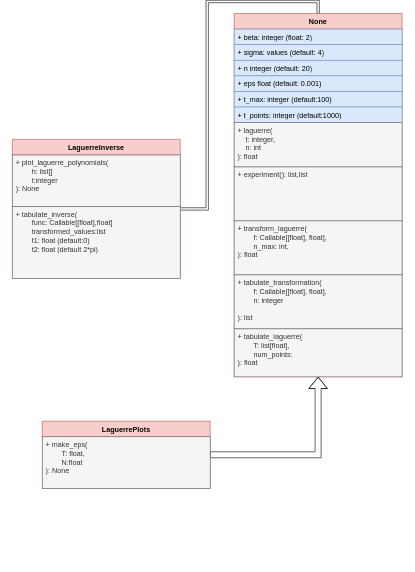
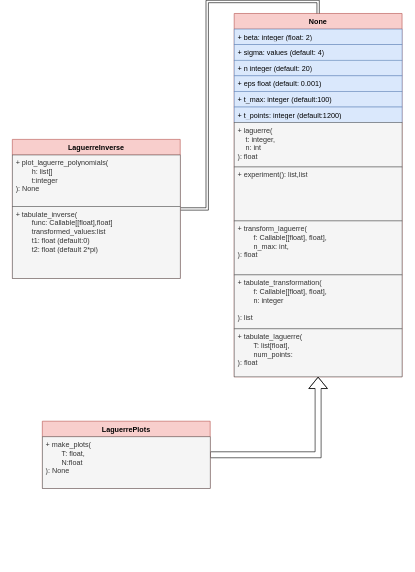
- <mxCell id="9" value="+ t_points: integer (default:1000)" style="text;strokeColor=#6c8ebf;fillColor=#dae8fc;align=left;verticalAlign=top;spacingLeft=4;spacingRight=4;overflow=hidden;rotatable=0;points=[[0,0.5],[1,0.5]];portConstraint=eastwest;whiteSpace=wrap;html=1;" parent="3" vertex="1"><mxGeometry y="156" width="280" height="26" as="geometry" /></mxCell>
+ <mxCell id="9" value="+ t_points: integer (default:1200)" style="text;strokeColor=#6c8ebf;fillColor=#dae8fc;align=left;verticalAlign=top;spacingLeft=4;spacingRight=4;overflow=hidden;rotatable=0;points=[[0,0.5],[1,0.5]];portConstraint=eastwest;whiteSpace=wrap;html=1;" parent="3" vertex="1"><mxGeometry y="156" width="280" height="26" as="geometry" /></mxCell>
- <mxCell id="17" value="+ make_eps&lt;span style=&quot;background-color: initial;&quot;&gt;(&lt;/span&gt;&lt;br&gt;&lt;span style=&quot;background-color: initial;&quot;&gt;&lt;/span&gt;&lt;span style=&quot;background-color: initial;&quot;&gt;&lt;span style=&quot;&quot;&gt;&lt;span style=&quot;white-space: pre;&quot;&gt;&amp;nbsp;&amp;nbsp;&amp;nbsp;&lt;span style=&quot;white-space: pre;&quot;&gt;&#09;&lt;/span&gt;T&lt;/span&gt;&lt;/span&gt;: float,&lt;/span&gt;&lt;span style=&quot;background-color: initial;&quot;&gt;&lt;div&gt;&amp;nbsp; &amp;nbsp; &amp;nbsp; &amp;nbsp; N:float&lt;/div&gt;): None&lt;/span&gt;" style="text;strokeColor=#666666;fillColor=#f5f5f5;align=left;verticalAlign=top;spacingLeft=4;spacingRight=4;overflow=hidden;rotatable=0;points=[[0,0.5],[1,0.5]];portConstraint=eastwest;whiteSpace=wrap;html=1;fontColor=#333333;" parent="16" vertex="1"><mxGeometry y="26" width="280" height="86" as="geometry" /></mxCell>
+ <mxCell id="17" value="+ make_plots&lt;span style=&quot;background-color: initial;&quot;&gt;(&lt;/span&gt;&lt;br&gt;&lt;span style=&quot;background-color: initial;&quot;&gt;&lt;/span&gt;&lt;span style=&quot;background-color: initial;&quot;&gt;&lt;span style=&quot;&quot;&gt;&lt;span style=&quot;white-space: pre;&quot;&gt;&amp;nbsp;&amp;nbsp;&amp;nbsp;&lt;span style=&quot;white-space: pre;&quot;&gt;&#09;&lt;/span&gt;T&lt;/span&gt;&lt;/span&gt;: float,&lt;/span&gt;&lt;span style=&quot;background-color: initial;&quot;&gt;&lt;div&gt;&amp;nbsp; &amp;nbsp; &amp;nbsp; &amp;nbsp; N:float&lt;/div&gt;): None&lt;/span&gt;" style="text;strokeColor=#666666;fillColor=#f5f5f5;align=left;verticalAlign=top;spacingLeft=4;spacingRight=4;overflow=hidden;rotatable=0;points=[[0,0.5],[1,0.5]];portConstraint=eastwest;whiteSpace=wrap;html=1;fontColor=#333333;" parent="16" vertex="1"><mxGeometry y="26" width="280" height="86" as="geometry" /></mxCell>
